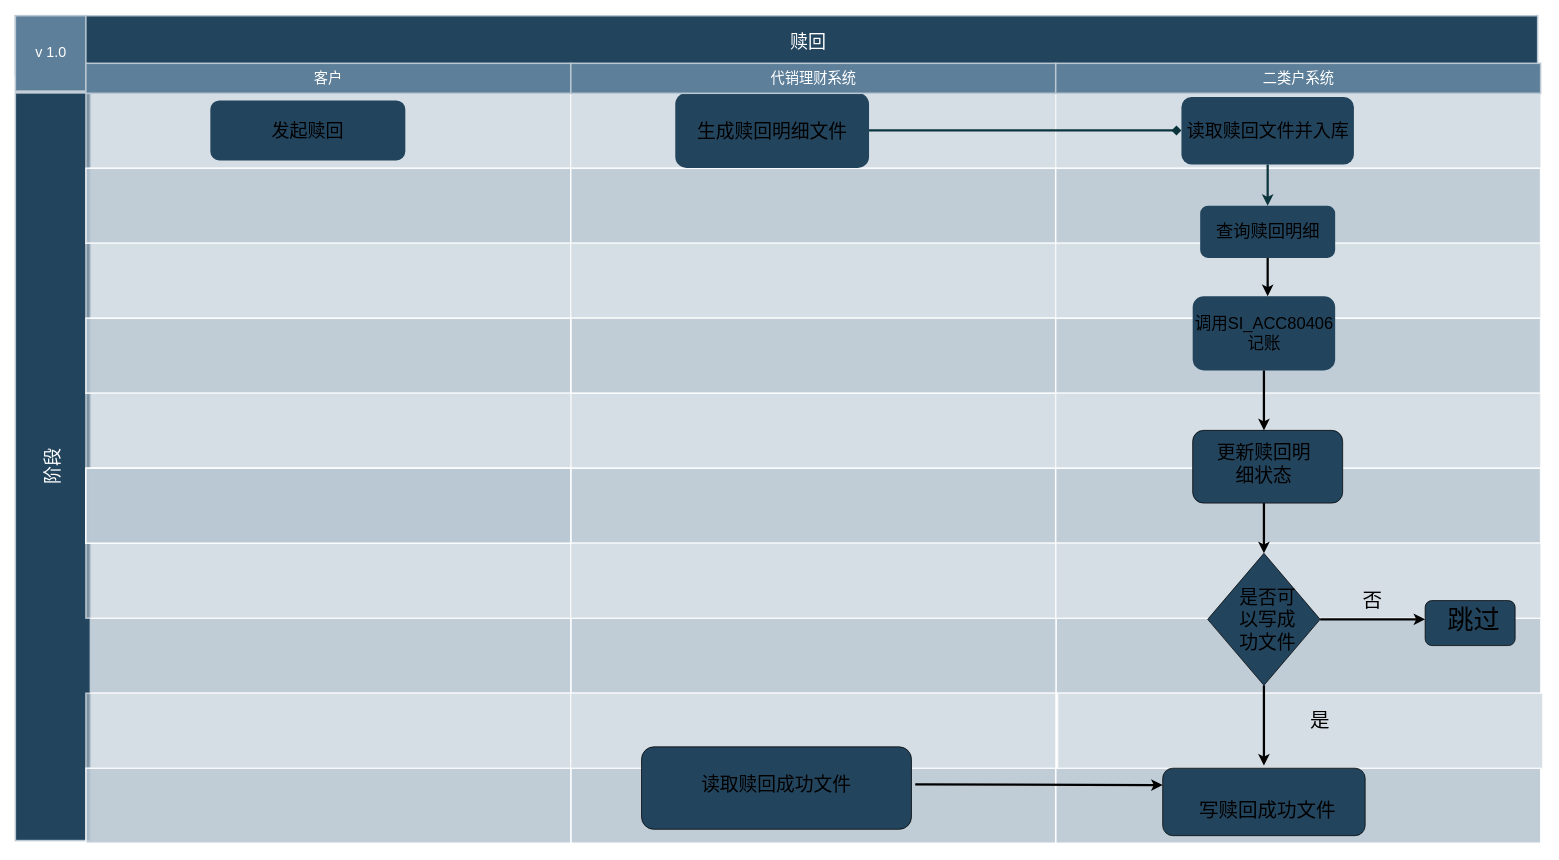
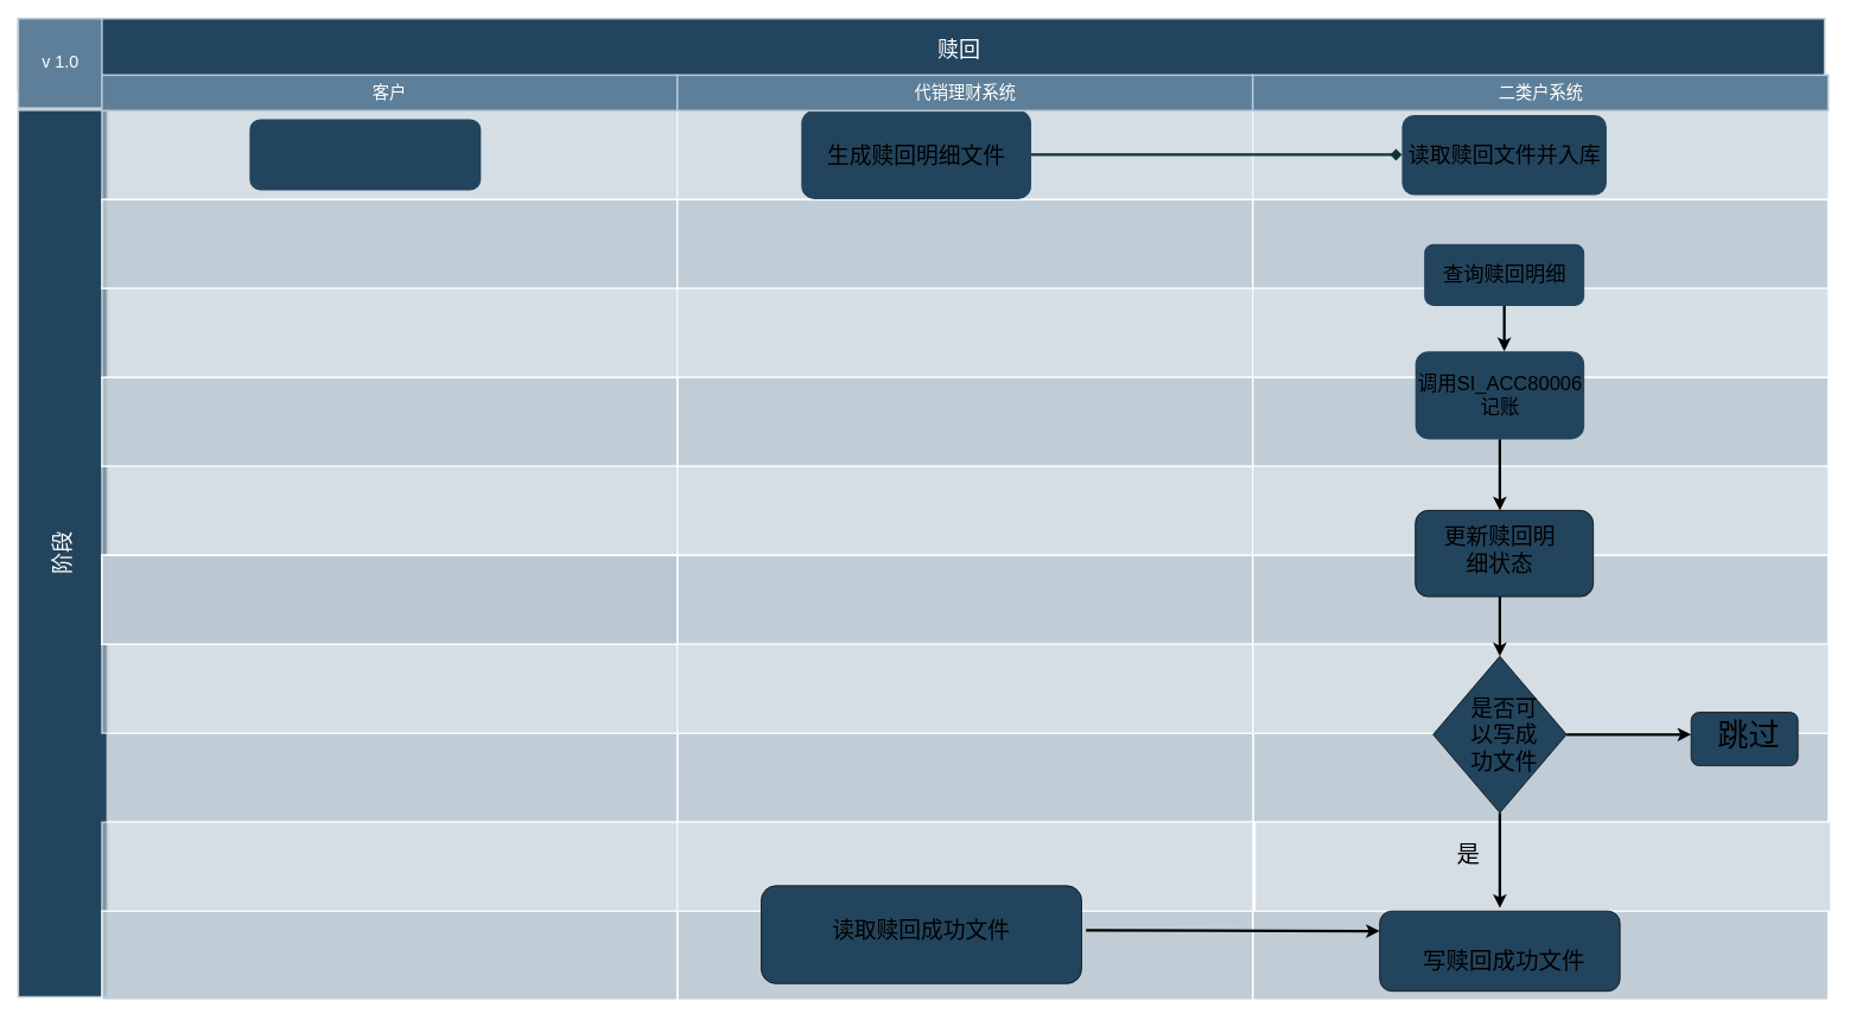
- <mxCell id="40" value="&lt;span style=&quot;font-size: 24px&quot;&gt;发起赎回&lt;/span&gt;" style="text;html=1;strokeColor=none;fillColor=none;align=center;verticalAlign=middle;whiteSpace=wrap;rounded=0;" vertex="1" parent="1"><mxGeometry x="280" y="148.5" width="260" height="50" as="geometry" /></mxCell>
- <mxCell id="34" value="" style="edgeStyle=elbowEdgeStyle;elbow=horizontal;strokeWidth=3;strokeColor=#0C343D;fontFamily=Helvetica;html=1;exitX=0.5;exitY=1;exitDx=0;exitDy=0;" edge="1" parent="1" source="32" target="33"><mxGeometry x="6.449" y="1923.5" width="131.973" height="100" as="geometry"><mxPoint x="1584" y="174" as="sourcePoint" /><mxPoint x="8.422" y="23.5" as="targetPoint" /></mxGeometry></mxCell>
- <mxCell id="31" value="&lt;font style=&quot;font-size: 22px&quot;&gt;调用SI_ACC80406&lt;br&gt;记账&lt;/font&gt;" style="rounded=1;fillColor=#23445D;strokeColor=none;strokeWidth=2;gradientColor=none;fontFamily=Helvetica;html=1;" vertex="1" parent="1"><mxGeometry x="1590" y="394" width="190" height="99" as="geometry" /></mxCell>
+ <mxCell id="31" value="&lt;font style=&quot;font-size: 22px&quot;&gt;调用SI_ACC80006&lt;br&gt;记账&lt;/font&gt;" style="rounded=1;fillColor=#23445D;strokeColor=none;strokeWidth=2;gradientColor=none;fontFamily=Helvetica;html=1;" vertex="1" parent="1"><mxGeometry x="1590" y="394" width="190" height="99" as="geometry" /></mxCell>
- <mxCell id="58" value="&lt;font style=&quot;font-size: 26px&quot;&gt;否&lt;/font&gt;" style="text;html=1;strokeColor=none;fillColor=none;align=center;verticalAlign=middle;whiteSpace=wrap;rounded=0;" vertex="1" parent="1"><mxGeometry x="1800" y="780" width="60" height="40" as="geometry" /></mxCell>
- <mxCell id="59" value="&lt;font style=&quot;font-size: 26px&quot;&gt;是&lt;/font&gt;" style="text;html=1;strokeColor=none;fillColor=none;align=center;verticalAlign=middle;whiteSpace=wrap;rounded=0;" vertex="1" parent="1"><mxGeometry x="1730" y="940" width="60" height="40" as="geometry" /></mxCell>
+ <mxCell id="59" value="&lt;font style=&quot;font-size: 26px&quot;&gt;是&lt;/font&gt;" style="text;html=1;strokeColor=none;fillColor=none;align=center;verticalAlign=middle;whiteSpace=wrap;rounded=0;" vertex="1" parent="1"><mxGeometry x="1620" y="940" width="60" height="40" as="geometry" /></mxCell>
